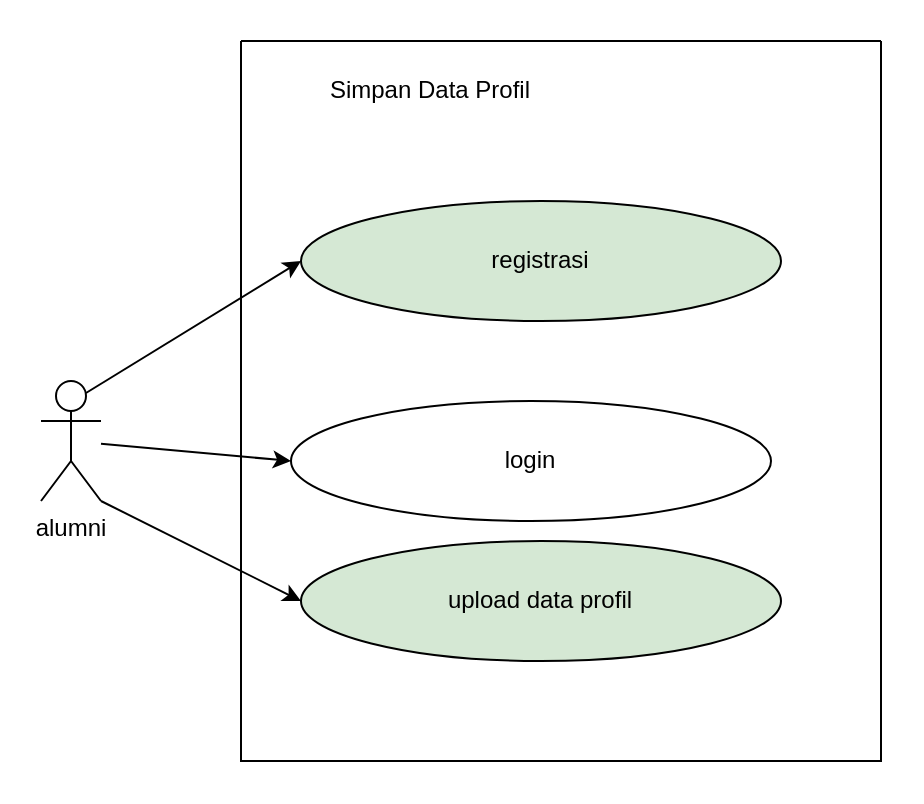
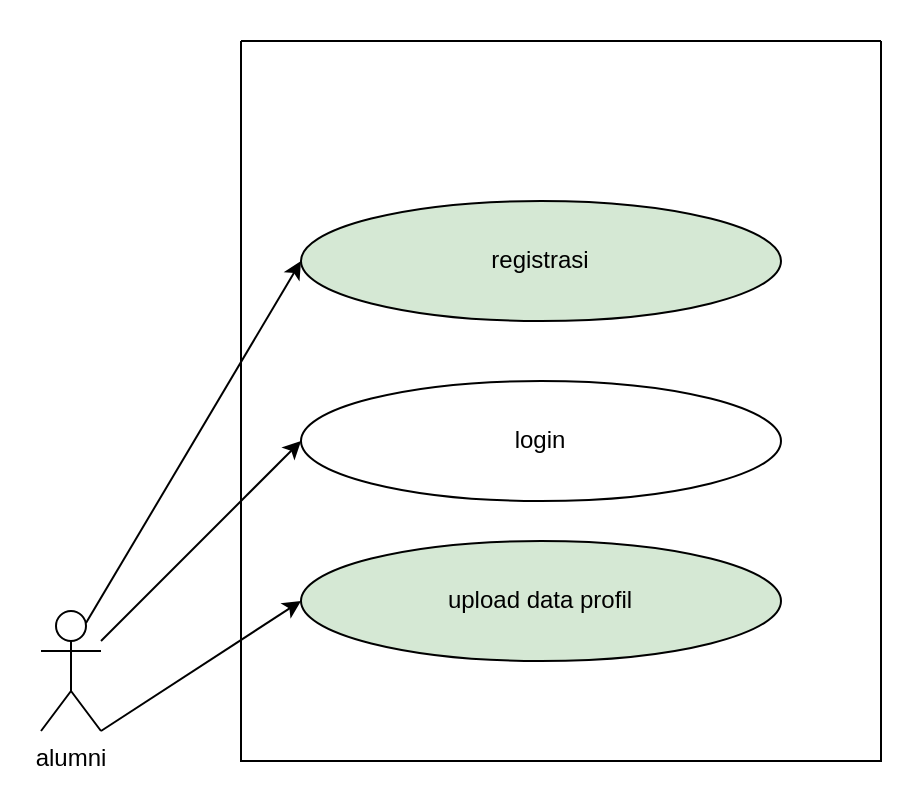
- <mxCell id="7" value="Simpan Data Profil" style="text;html=1;strokeColor=none;fillColor=none;align=center;verticalAlign=middle;whiteSpace=wrap;rounded=0;" vertex="1" parent="6"><mxGeometry x="30" y="10" width="130" height="30" as="geometry" /></mxCell>
- <mxCell id="2" value="alumni" style="shape=umlActor;verticalLabelPosition=bottom;verticalAlign=top;html=1;outlineConnect=0;" vertex="1" parent="1"><mxGeometry x="20" y="190" width="30" height="60" as="geometry" /></mxCell>
+ <mxCell id="2" value="alumni" style="shape=umlActor;verticalLabelPosition=bottom;verticalAlign=top;html=1;outlineConnect=0;" vertex="1" parent="1"><mxGeometry x="20" y="305" width="30" height="60" as="geometry" /></mxCell>
- <mxCell id="4" value="login" style="ellipse;whiteSpace=wrap;html=1;" vertex="1" parent="1"><mxGeometry x="145" y="200" width="240" height="60" as="geometry" /></mxCell>
+ <mxCell id="4" value="login" style="ellipse;whiteSpace=wrap;html=1;" vertex="1" parent="1"><mxGeometry x="150" y="190" width="240" height="60" as="geometry" /></mxCell>
